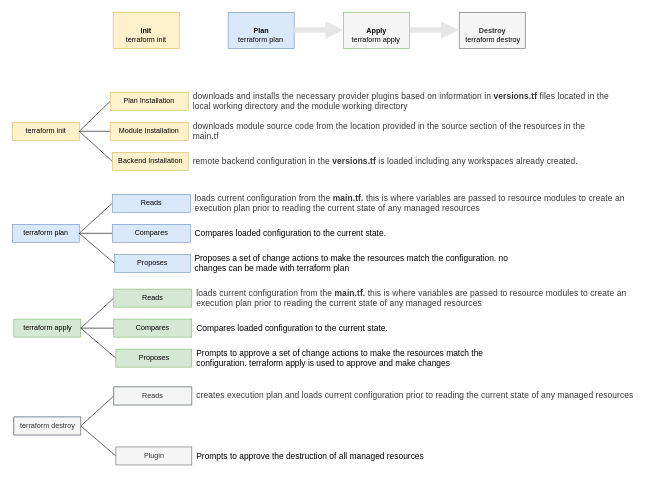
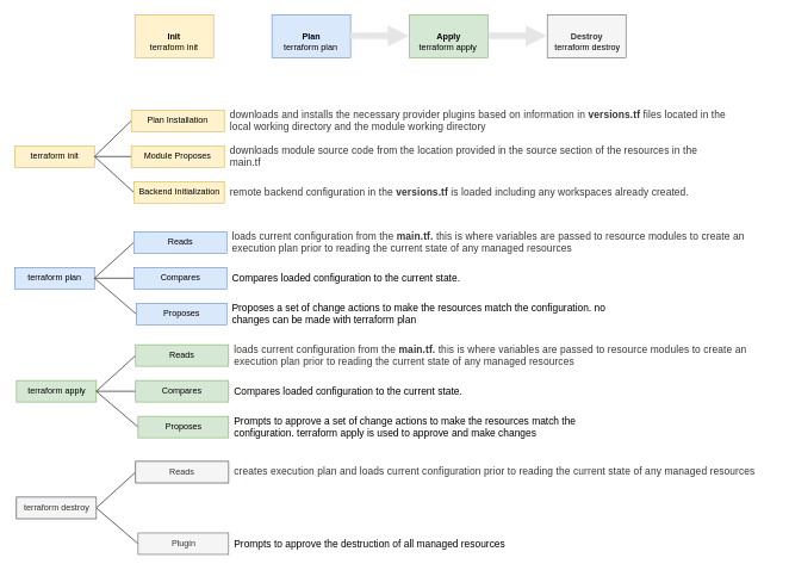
- <mxCell id="4" value="Apply" style="rounded=0;whiteSpace=wrap;html=1;fillColor=#f5f5f5;strokeColor=#82b366;fontStyle=1;" vertex="1" parent="1"><mxGeometry x="571.62" y="20" width="110" height="60" as="geometry" /></mxCell>
+ <mxCell id="4" value="Apply" style="rounded=0;whiteSpace=wrap;html=1;fillColor=#d5e8d4;strokeColor=#82b366;fontStyle=1" vertex="1" parent="1"><mxGeometry x="571.62" y="20" width="110" height="60" as="geometry" /></mxCell>
- <mxCell id="16" value="Module Installation" style="text;html=1;strokeColor=#d6b656;fillColor=#fff2cc;align=center;verticalAlign=middle;whiteSpace=wrap;rounded=0;" vertex="1" parent="1"><mxGeometry x="183.08" y="203" width="130" height="30" as="geometry" /></mxCell>
+ <mxCell id="16" value="Module Proposes" style="text;html=1;strokeColor=#d6b656;fillColor=#fff2cc;align=center;verticalAlign=middle;whiteSpace=wrap;rounded=0;" vertex="1" parent="1"><mxGeometry x="183.08" y="203" width="130" height="30" as="geometry" /></mxCell>
- <mxCell id="20" value="Backend Installation" style="text;html=1;strokeColor=#d6b656;fillColor=#fff2cc;align=center;verticalAlign=middle;whiteSpace=wrap;rounded=0;" vertex="1" parent="1"><mxGeometry x="186.54" y="253" width="126.54" height="30" as="geometry" /></mxCell>
+ <mxCell id="20" value="Backend Initialization" style="text;html=1;strokeColor=#d6b656;fillColor=#fff2cc;align=center;verticalAlign=middle;whiteSpace=wrap;rounded=0;" vertex="1" parent="1"><mxGeometry x="186.54" y="253" width="126.54" height="30" as="geometry" /></mxCell>
